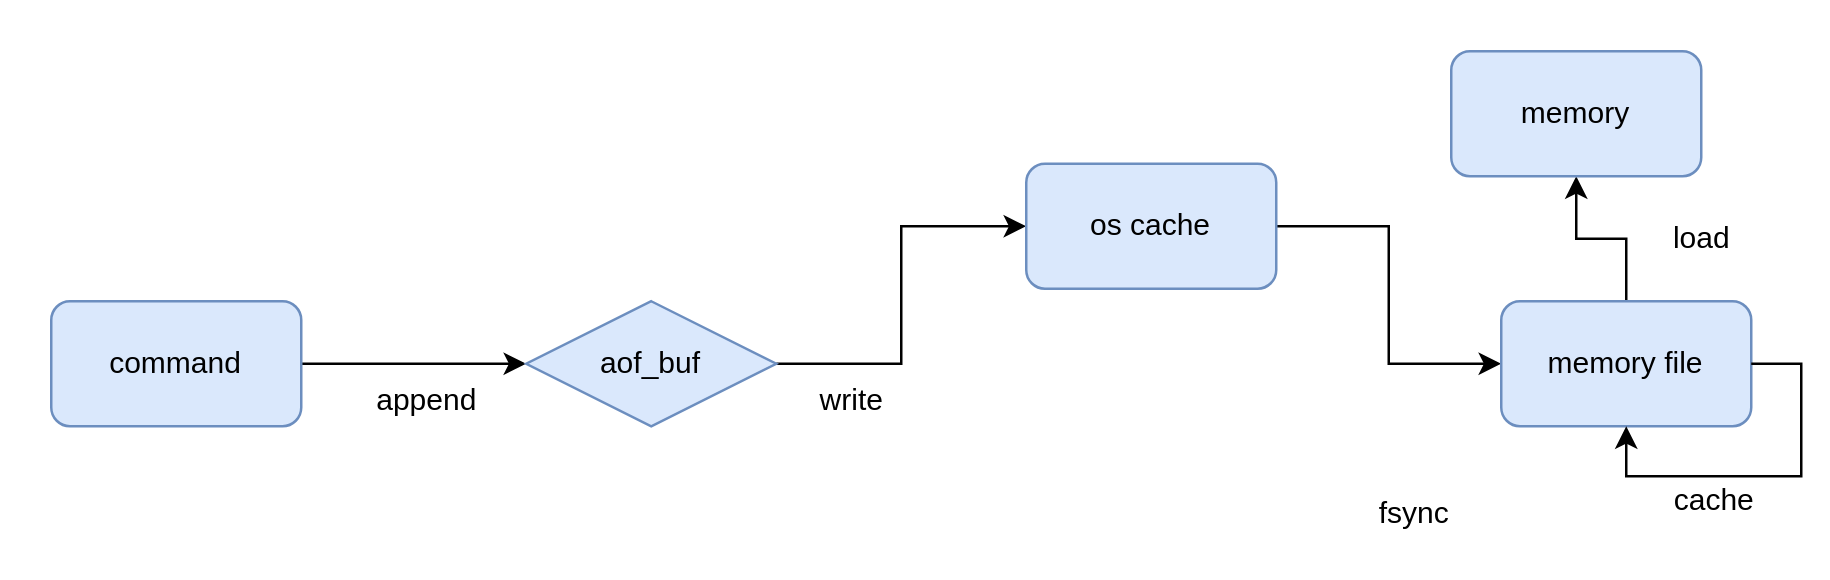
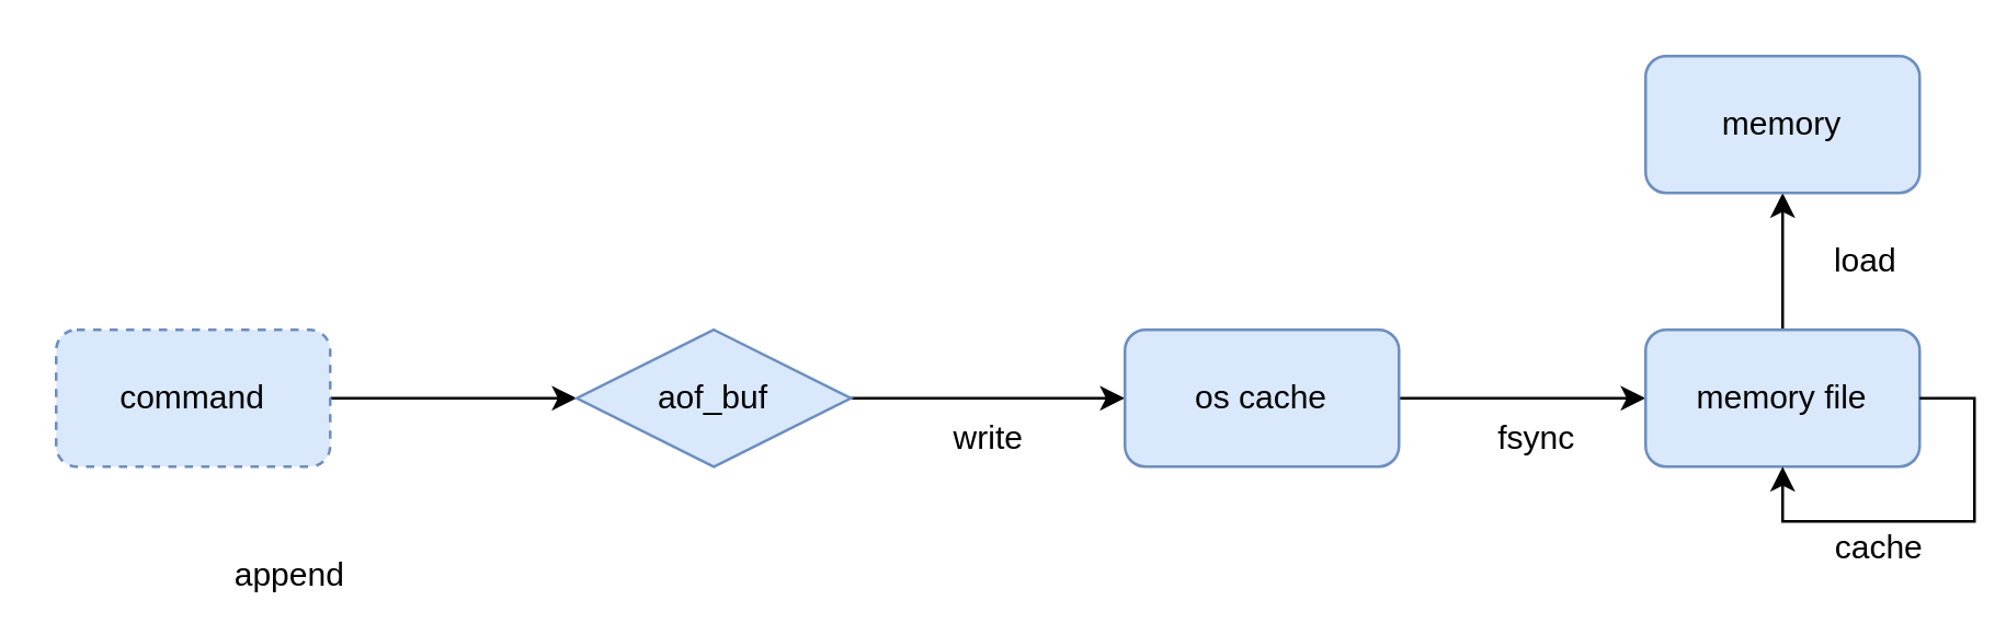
- <mxCell id="10" value="memory" style="rounded=1;whiteSpace=wrap;html=1;fillColor=#dae8fc;strokeColor=#6c8ebf;" parent="1" vertex="1"><mxGeometry x="580" y="20" width="100" height="50" as="geometry" /></mxCell>
+ <mxCell id="10" value="memory" style="rounded=1;whiteSpace=wrap;html=1;fillColor=#dae8fc;strokeColor=#6c8ebf;" parent="1" vertex="1"><mxGeometry x="600" y="20" width="100" height="50" as="geometry" /></mxCell>
- <mxCell id="7" value="os cache" style="rounded=1;whiteSpace=wrap;html=1;fillColor=#dae8fc;strokeColor=#6c8ebf;" parent="1" vertex="1"><mxGeometry x="410" y="65" width="100" height="50" as="geometry" /></mxCell>
+ <mxCell id="7" value="os cache" style="rounded=1;whiteSpace=wrap;html=1;fillColor=#dae8fc;strokeColor=#6c8ebf;" parent="1" vertex="1"><mxGeometry x="410" y="120" width="100" height="50" as="geometry" /></mxCell>
- <mxCell id="3" value="command" style="rounded=1;whiteSpace=wrap;html=1;fillColor=#dae8fc;strokeColor=#6c8ebf;" parent="1" vertex="1"><mxGeometry x="20" y="120" width="100" height="50" as="geometry" /></mxCell>
+ <mxCell id="3" value="command" style="rounded=1;whiteSpace=wrap;html=1;fillColor=#dae8fc;strokeColor=#6c8ebf;dashed=1;" parent="1" vertex="1"><mxGeometry x="20" y="120" width="100" height="50" as="geometry" /></mxCell>
- <mxCell id="12" value="append" style="text;html=1;align=center;verticalAlign=middle;resizable=0;points=[];autosize=1;strokeColor=none;fillColor=none;" parent="1" vertex="1"><mxGeometry x="140" y="150" width="60" height="20" as="geometry" /></mxCell>
+ <mxCell id="12" value="append" style="text;html=1;align=center;verticalAlign=middle;resizable=0;points=[];autosize=1;strokeColor=none;fillColor=none;" parent="1" vertex="1"><mxGeometry x="75" y="200" width="60" height="20" as="geometry" /></mxCell>
- <mxCell id="13" value="write" style="text;html=1;align=center;verticalAlign=middle;resizable=0;points=[];autosize=1;strokeColor=none;fillColor=none;" parent="1" vertex="1"><mxGeometry x="320" y="150" width="40" height="20" as="geometry" /></mxCell>
+ <mxCell id="13" value="write" style="text;html=1;align=center;verticalAlign=middle;resizable=0;points=[];autosize=1;strokeColor=none;fillColor=none;" parent="1" vertex="1"><mxGeometry x="340" y="150" width="40" height="20" as="geometry" /></mxCell>
- <mxCell id="14" value="fsync" style="text;html=1;align=center;verticalAlign=middle;resizable=0;points=[];autosize=1;strokeColor=none;fillColor=none;" parent="1" vertex="1"><mxGeometry x="545" y="195" width="40" height="20" as="geometry" /></mxCell>
+ <mxCell id="14" value="fsync" style="text;html=1;align=center;verticalAlign=middle;resizable=0;points=[];autosize=1;strokeColor=none;fillColor=none;" parent="1" vertex="1"><mxGeometry x="540" y="150" width="40" height="20" as="geometry" /></mxCell>
